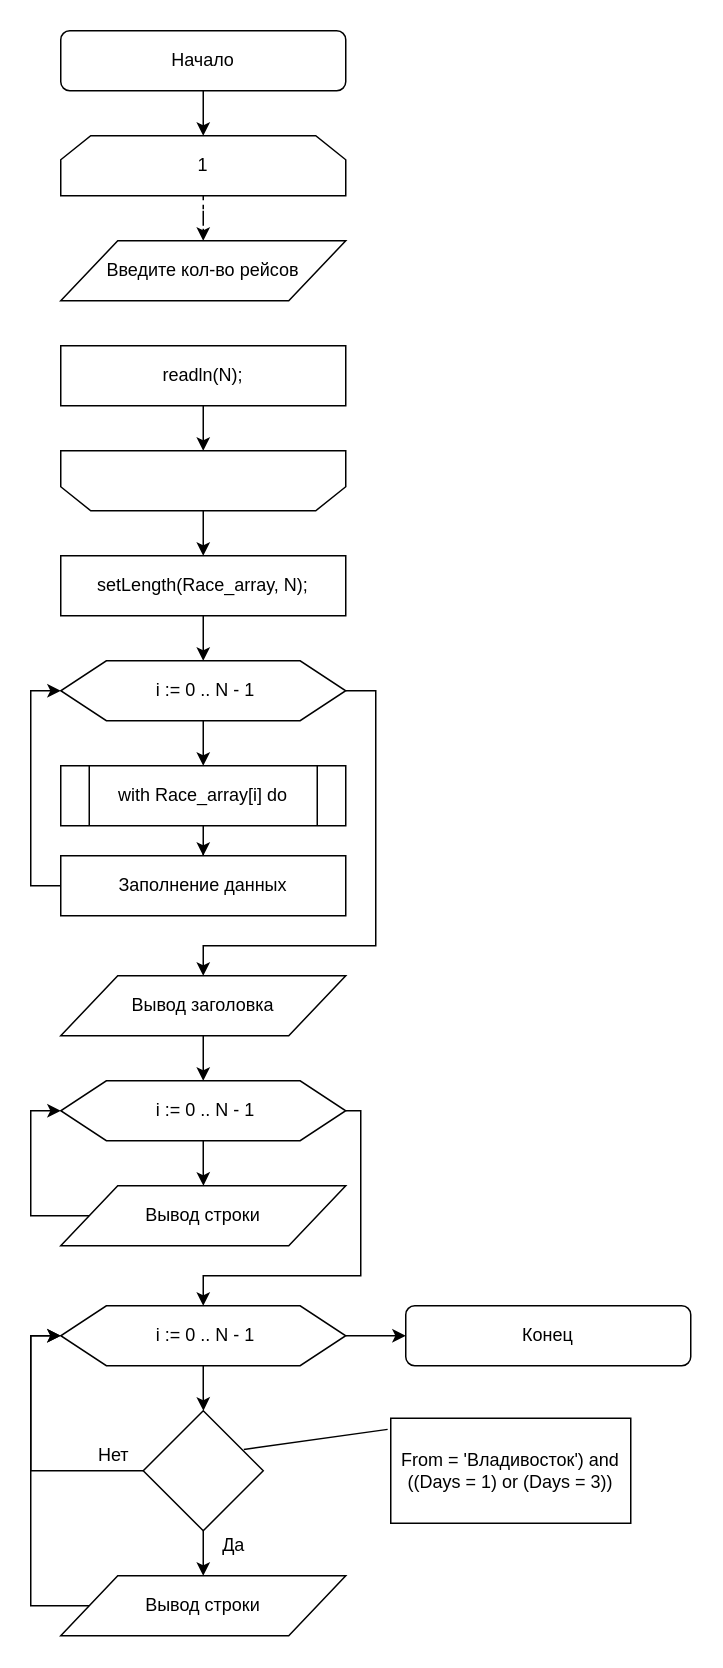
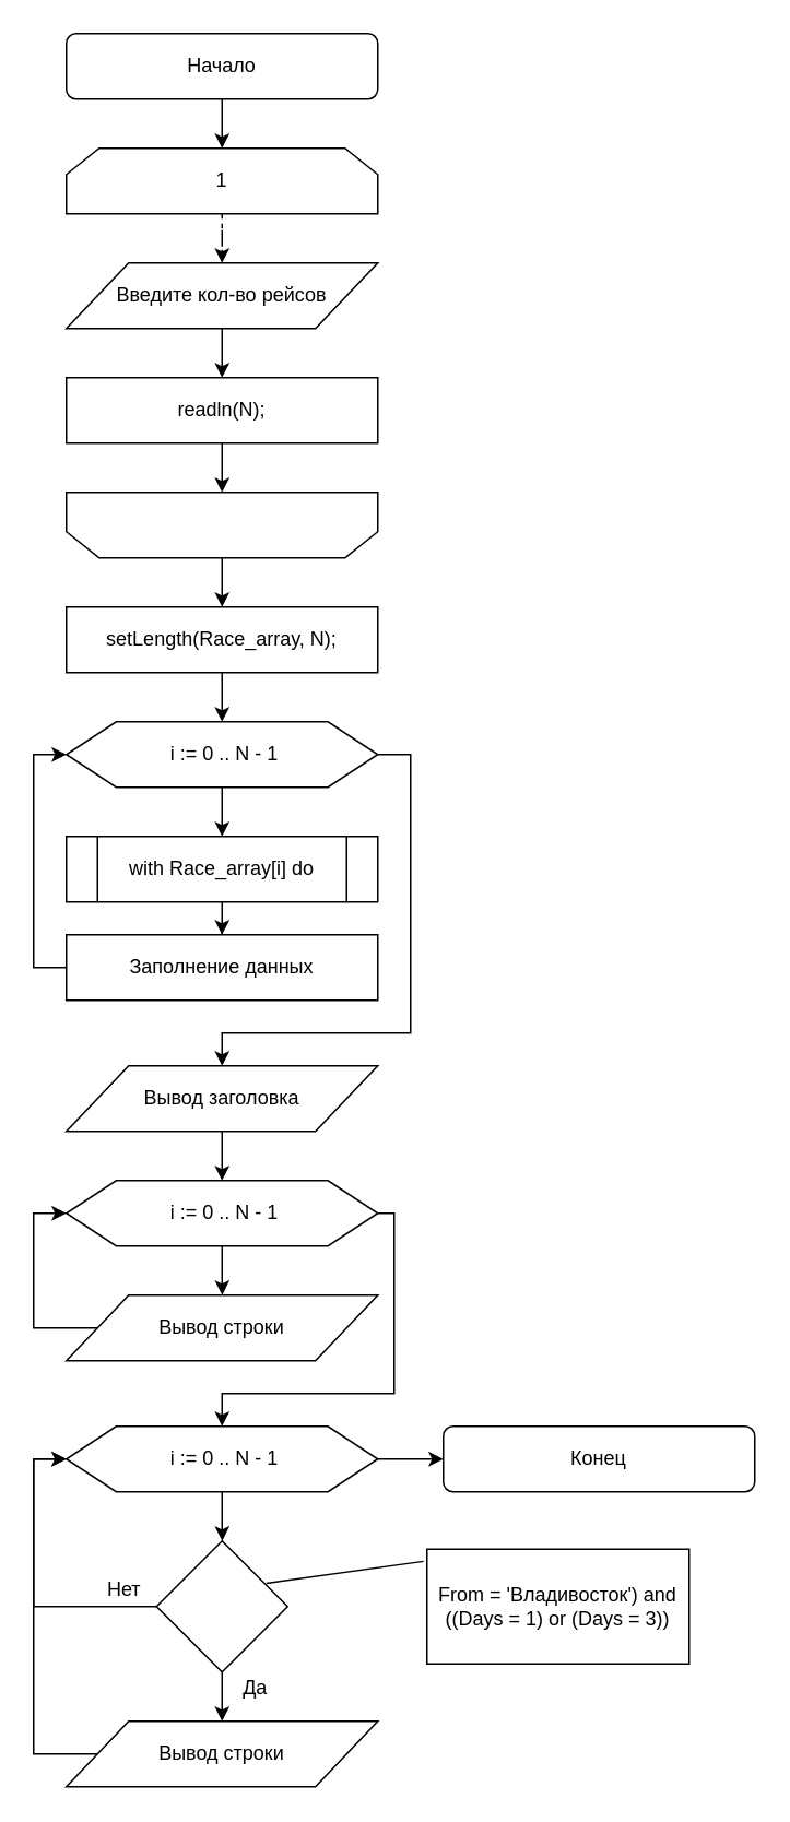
+ <mxCell id="4" style="edgeStyle=orthogonalEdgeStyle;rounded=0;orthogonalLoop=1;jettySize=auto;html=1;entryX=0.5;entryY=0;entryDx=0;entryDy=0;" edge="1" parent="1" source="5" target="9"><mxGeometry relative="1" as="geometry" /></mxCell>
